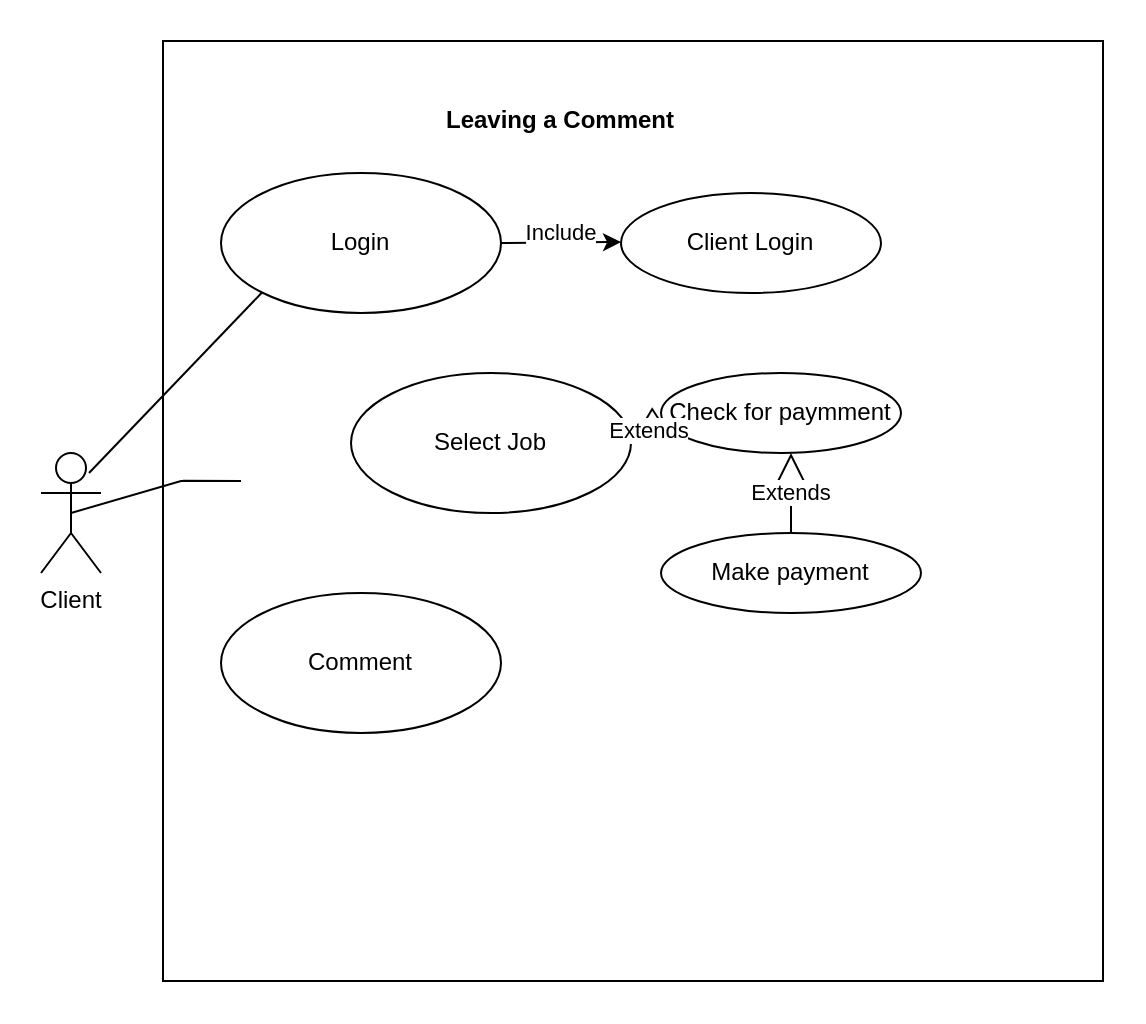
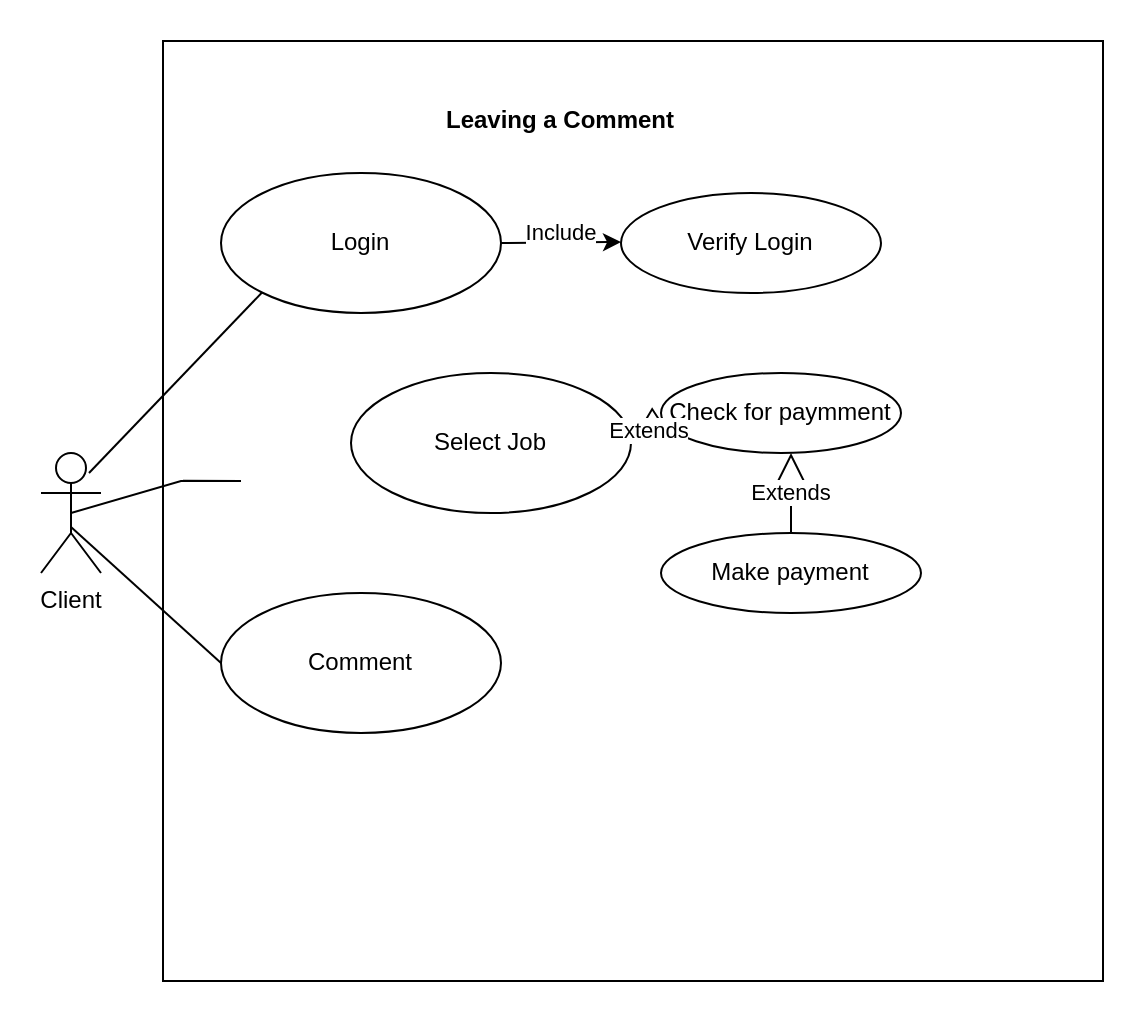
- <mxCell id="7" value="Client Login" style="ellipse;whiteSpace=wrap;html=1;" vertex="1" parent="1"><mxGeometry x="310" y="96" width="130" height="50" as="geometry" /></mxCell>
+ <mxCell id="7" value="Verify Login" style="ellipse;whiteSpace=wrap;html=1;" vertex="1" parent="1"><mxGeometry x="310" y="96" width="130" height="50" as="geometry" /></mxCell>
+ <mxCell id="17" value="" style="endArrow=none;html=1;rounded=0;exitX=0.5;exitY=0.617;exitDx=0;exitDy=0;exitPerimeter=0;entryX=0;entryY=0.5;entryDx=0;entryDy=0;" edge="1" parent="1" source="3" target="14"><mxGeometry width="50" height="50" relative="1" as="geometry"><mxPoint x="260" y="286" as="sourcePoint" /><mxPoint x="310" y="236" as="targetPoint" /></mxGeometry></mxCell>
